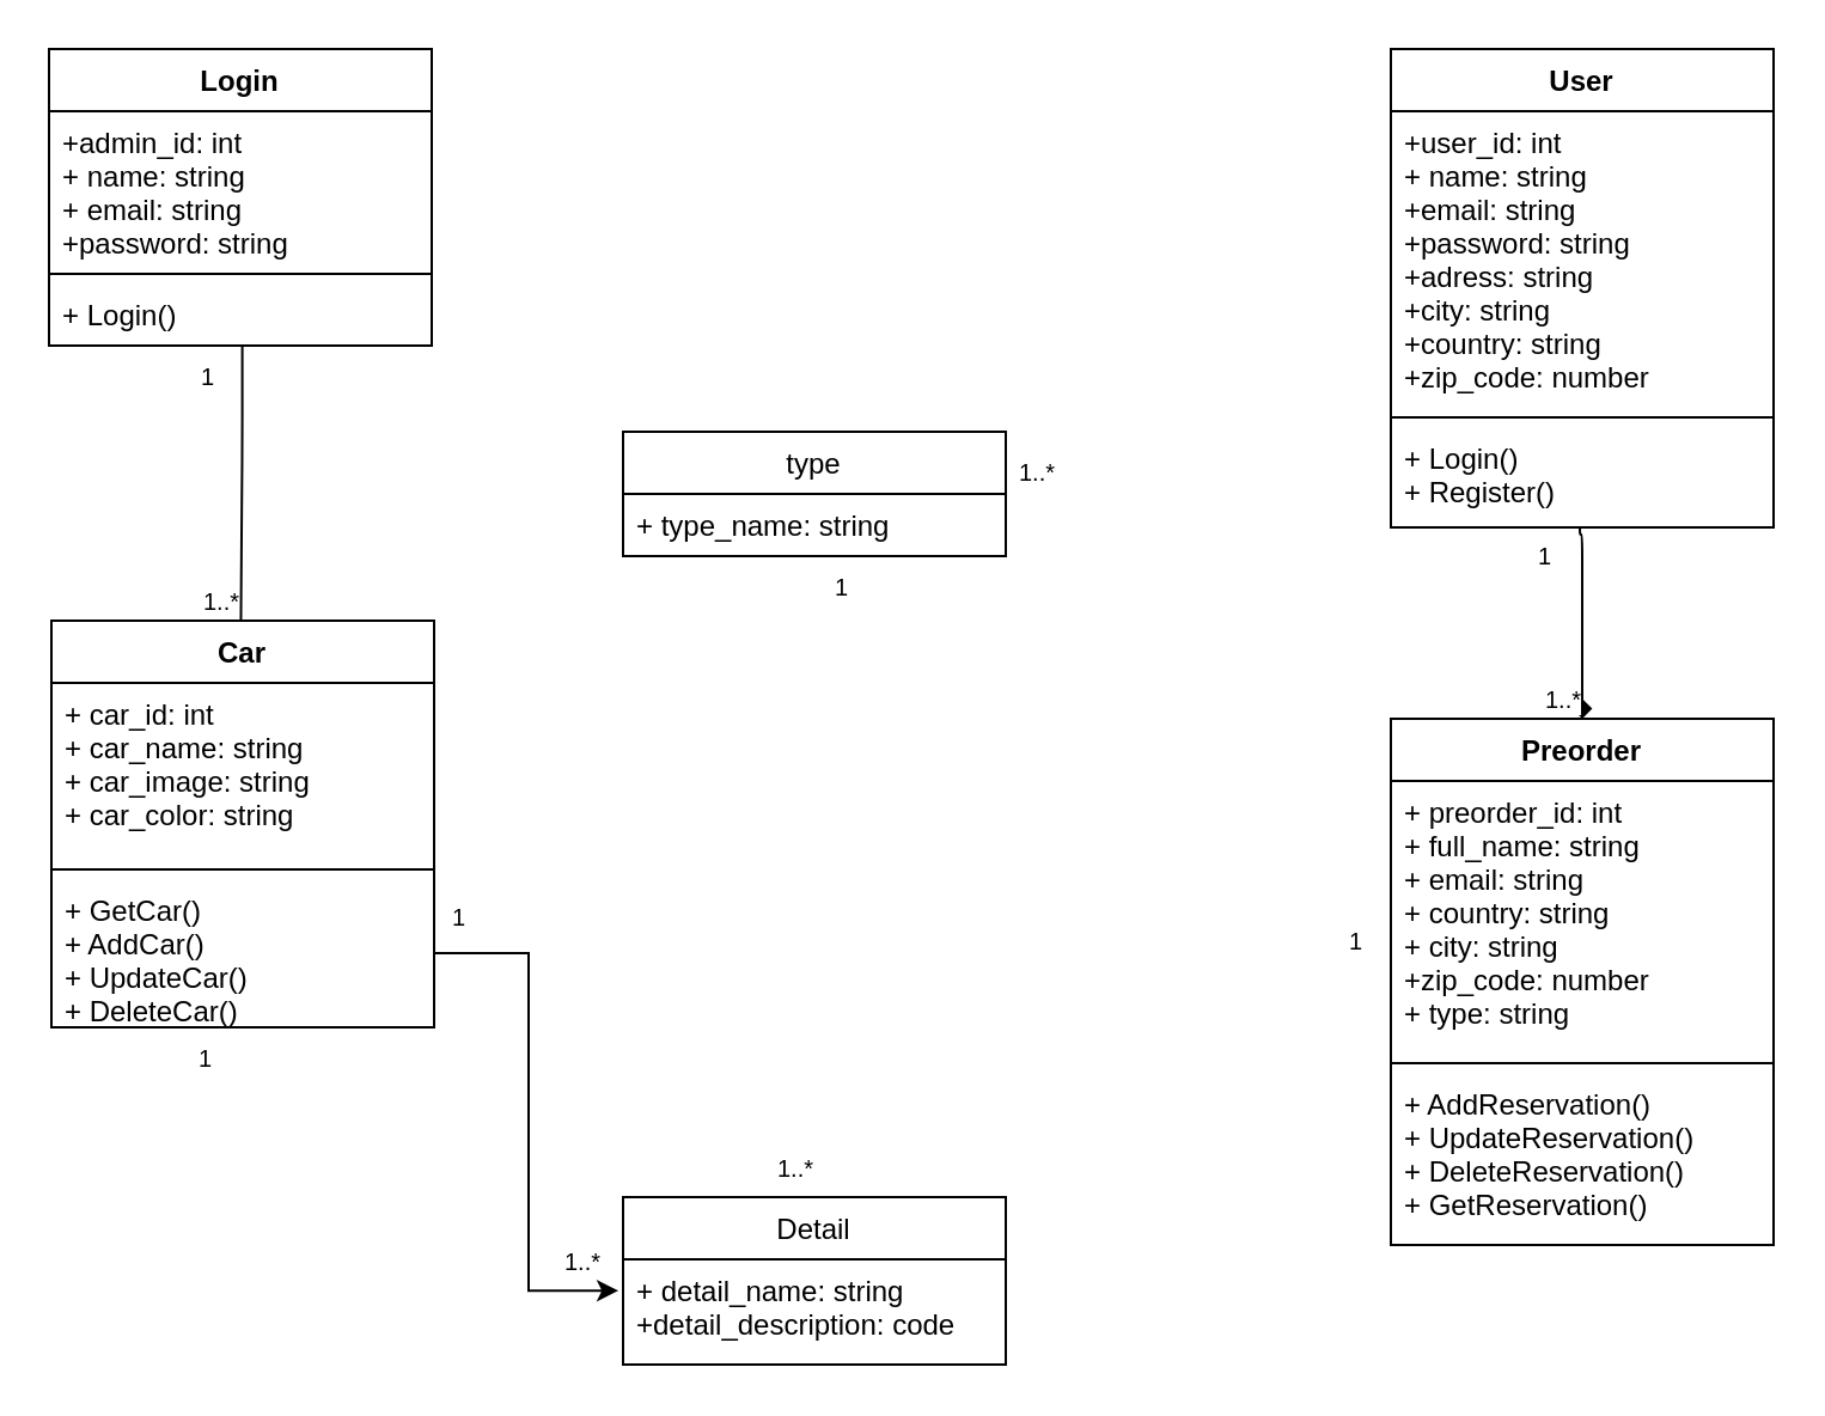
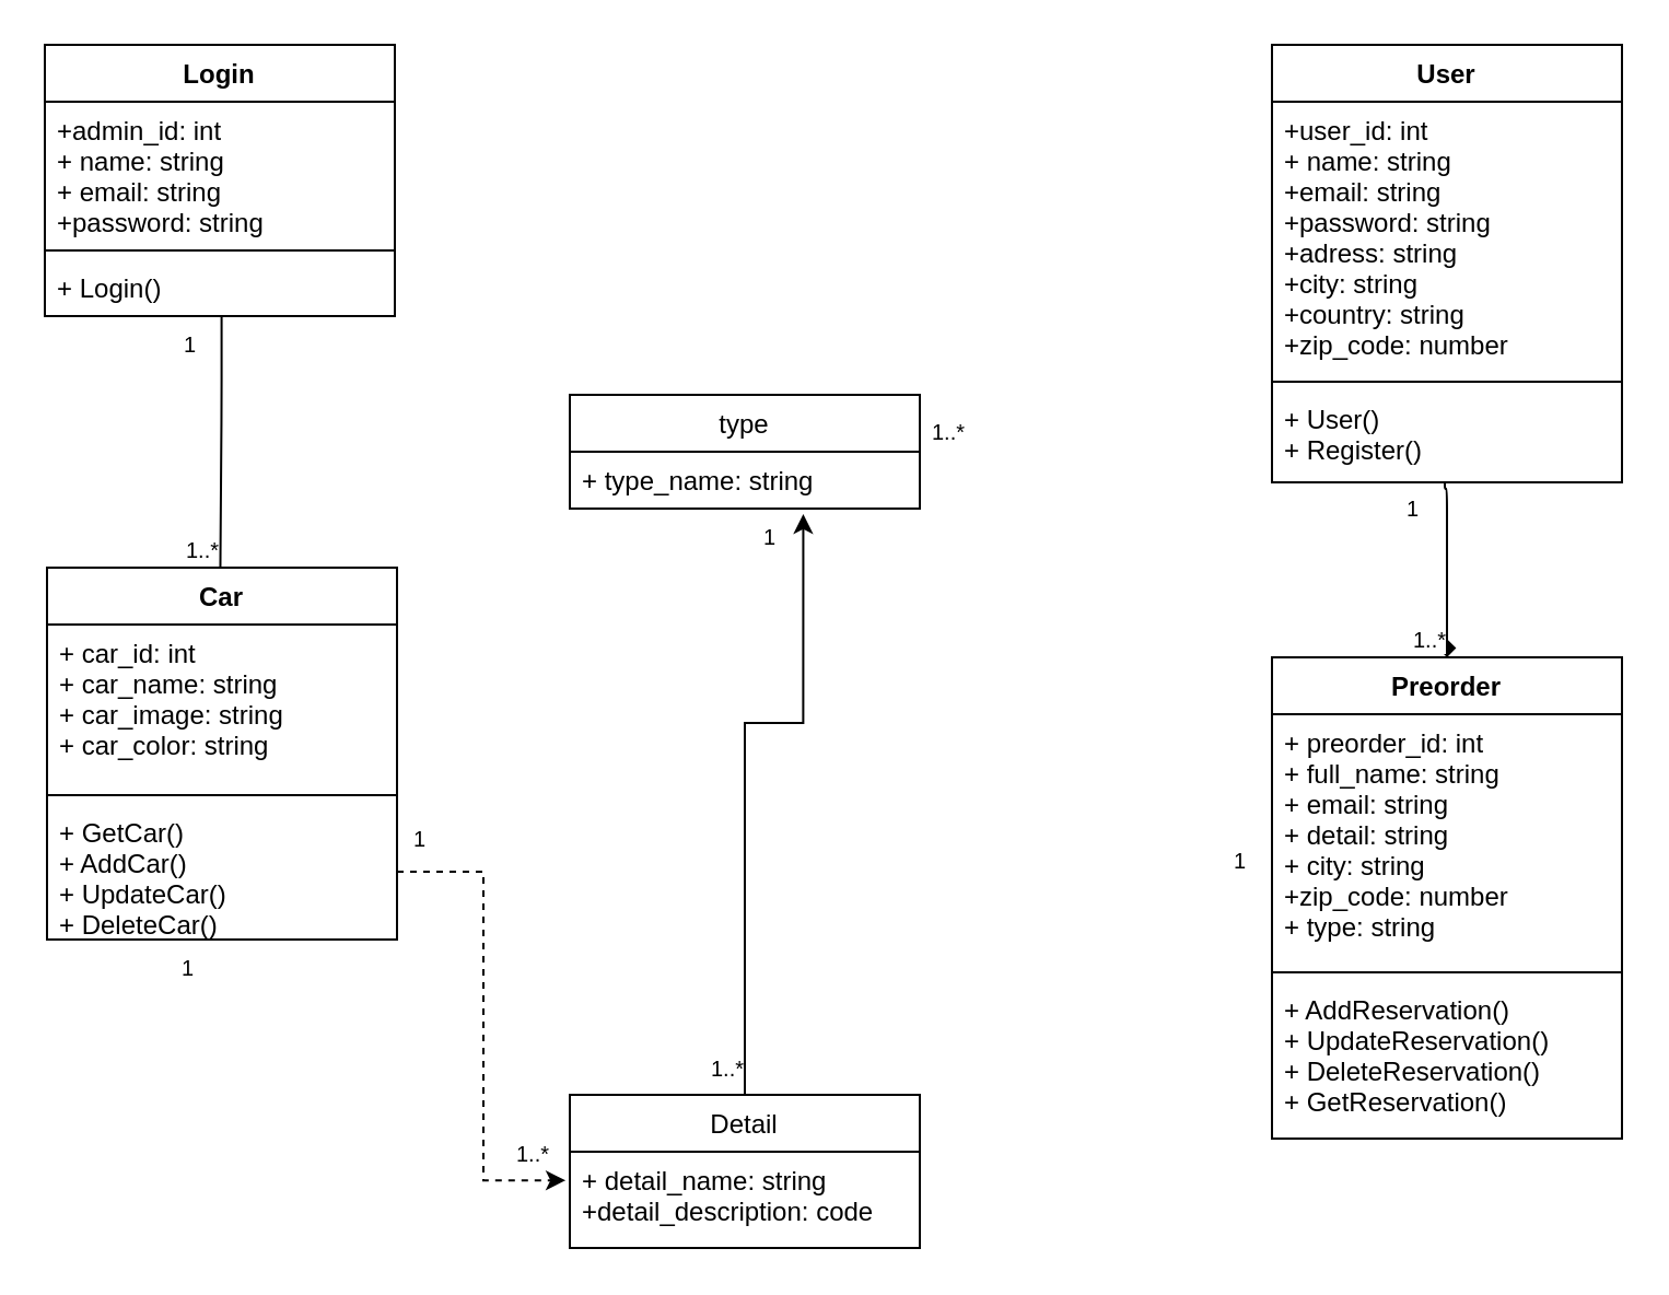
- <mxCell id="9" value="+ Login()&#10;+ Register()&#10;" style="text;strokeColor=none;fillColor=none;align=left;verticalAlign=top;spacingLeft=4;spacingRight=4;overflow=hidden;rotatable=0;points=[[0,0.5],[1,0.5]];portConstraint=eastwest;" parent="6" vertex="1"><mxGeometry y="158" width="160" height="42" as="geometry" /></mxCell>
+ <mxCell id="9" value="+ User()&#10;+ Register()&#10;" style="text;strokeColor=none;fillColor=none;align=left;verticalAlign=top;spacingLeft=4;spacingRight=4;overflow=hidden;rotatable=0;points=[[0,0.5],[1,0.5]];portConstraint=eastwest;" parent="6" vertex="1"><mxGeometry y="158" width="160" height="42" as="geometry" /></mxCell>
- <mxCell id="16" value="+ preorder_id: int&#10;+ full_name: string&#10;+ email: string&#10;+ country: string&#10;+ city: string&#10;+zip_code: number&#10;+ type: string" style="text;strokeColor=none;fillColor=none;align=left;verticalAlign=top;spacingLeft=4;spacingRight=4;overflow=hidden;rotatable=0;points=[[0,0.5],[1,0.5]];portConstraint=eastwest;" parent="15" vertex="1"><mxGeometry y="26" width="160" height="114" as="geometry" /></mxCell>
+ <mxCell id="16" value="+ preorder_id: int&#10;+ full_name: string&#10;+ email: string&#10;+ detail: string&#10;+ city: string&#10;+zip_code: number&#10;+ type: string" style="text;strokeColor=none;fillColor=none;align=left;verticalAlign=top;spacingLeft=4;spacingRight=4;overflow=hidden;rotatable=0;points=[[0,0.5],[1,0.5]];portConstraint=eastwest;" parent="15" vertex="1"><mxGeometry y="26" width="160" height="114" as="geometry" /></mxCell>
+ <mxCell id="10" style="edgeStyle=orthogonalEdgeStyle;rounded=0;orthogonalLoop=1;jettySize=auto;html=1;exitX=0.5;exitY=0;exitDx=0;exitDy=0;entryX=0.667;entryY=1.096;entryDx=0;entryDy=0;entryPerimeter=0;" parent="1" source="21" target="20" edge="1"><mxGeometry relative="1" as="geometry"><mxPoint x="371" y="330" as="targetPoint" /><Array as="points"><mxPoint x="340" y="330" /><mxPoint x="367" y="330" /></Array></mxGeometry></mxCell>
- <mxCell id="29" style="edgeStyle=orthogonalEdgeStyle;rounded=0;orthogonalLoop=1;jettySize=auto;html=1;exitX=1;exitY=0.5;exitDx=0;exitDy=0;entryX=-0.012;entryY=0.298;entryDx=0;entryDy=0;entryPerimeter=0;" parent="1" source="14" target="22" edge="1"><mxGeometry relative="1" as="geometry" /></mxCell>
+ <mxCell id="29" style="edgeStyle=orthogonalEdgeStyle;rounded=0;orthogonalLoop=1;jettySize=auto;html=1;exitX=1;exitY=0.5;exitDx=0;exitDy=0;entryX=-0.012;entryY=0.298;entryDx=0;entryDy=0;entryPerimeter=0;dashed=1;" parent="1" source="14" target="22" edge="1"><mxGeometry relative="1" as="geometry" /></mxCell>
